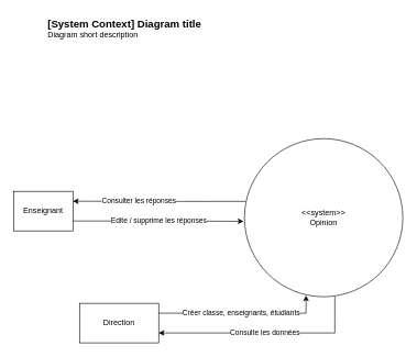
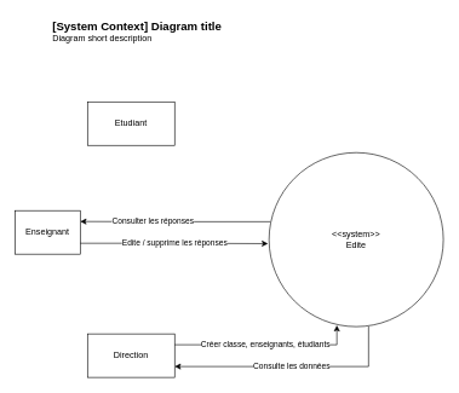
+ <mxCell id="2" value="Etudiant" style="rounded=0;whiteSpace=wrap;html=1;gradientColor=none;fillColor=none;" vertex="1" parent="1"><mxGeometry x="120" y="140" width="120" height="60" as="geometry" /></mxCell>
- <mxCell id="10" value="&amp;lt;&amp;lt;system&amp;gt;&amp;gt;&lt;br&gt;Opinion" style="ellipse;whiteSpace=wrap;html=1;aspect=fixed;fillColor=none;gradientColor=none;" vertex="1" parent="1"><mxGeometry x="370" y="210" width="240" height="240" as="geometry" /></mxCell>
+ <mxCell id="10" value="&amp;lt;&amp;lt;system&amp;gt;&amp;gt;&lt;br&gt;Edite" style="ellipse;whiteSpace=wrap;html=1;aspect=fixed;fillColor=none;gradientColor=none;" vertex="1" parent="1"><mxGeometry x="370" y="210" width="240" height="240" as="geometry" /></mxCell>
